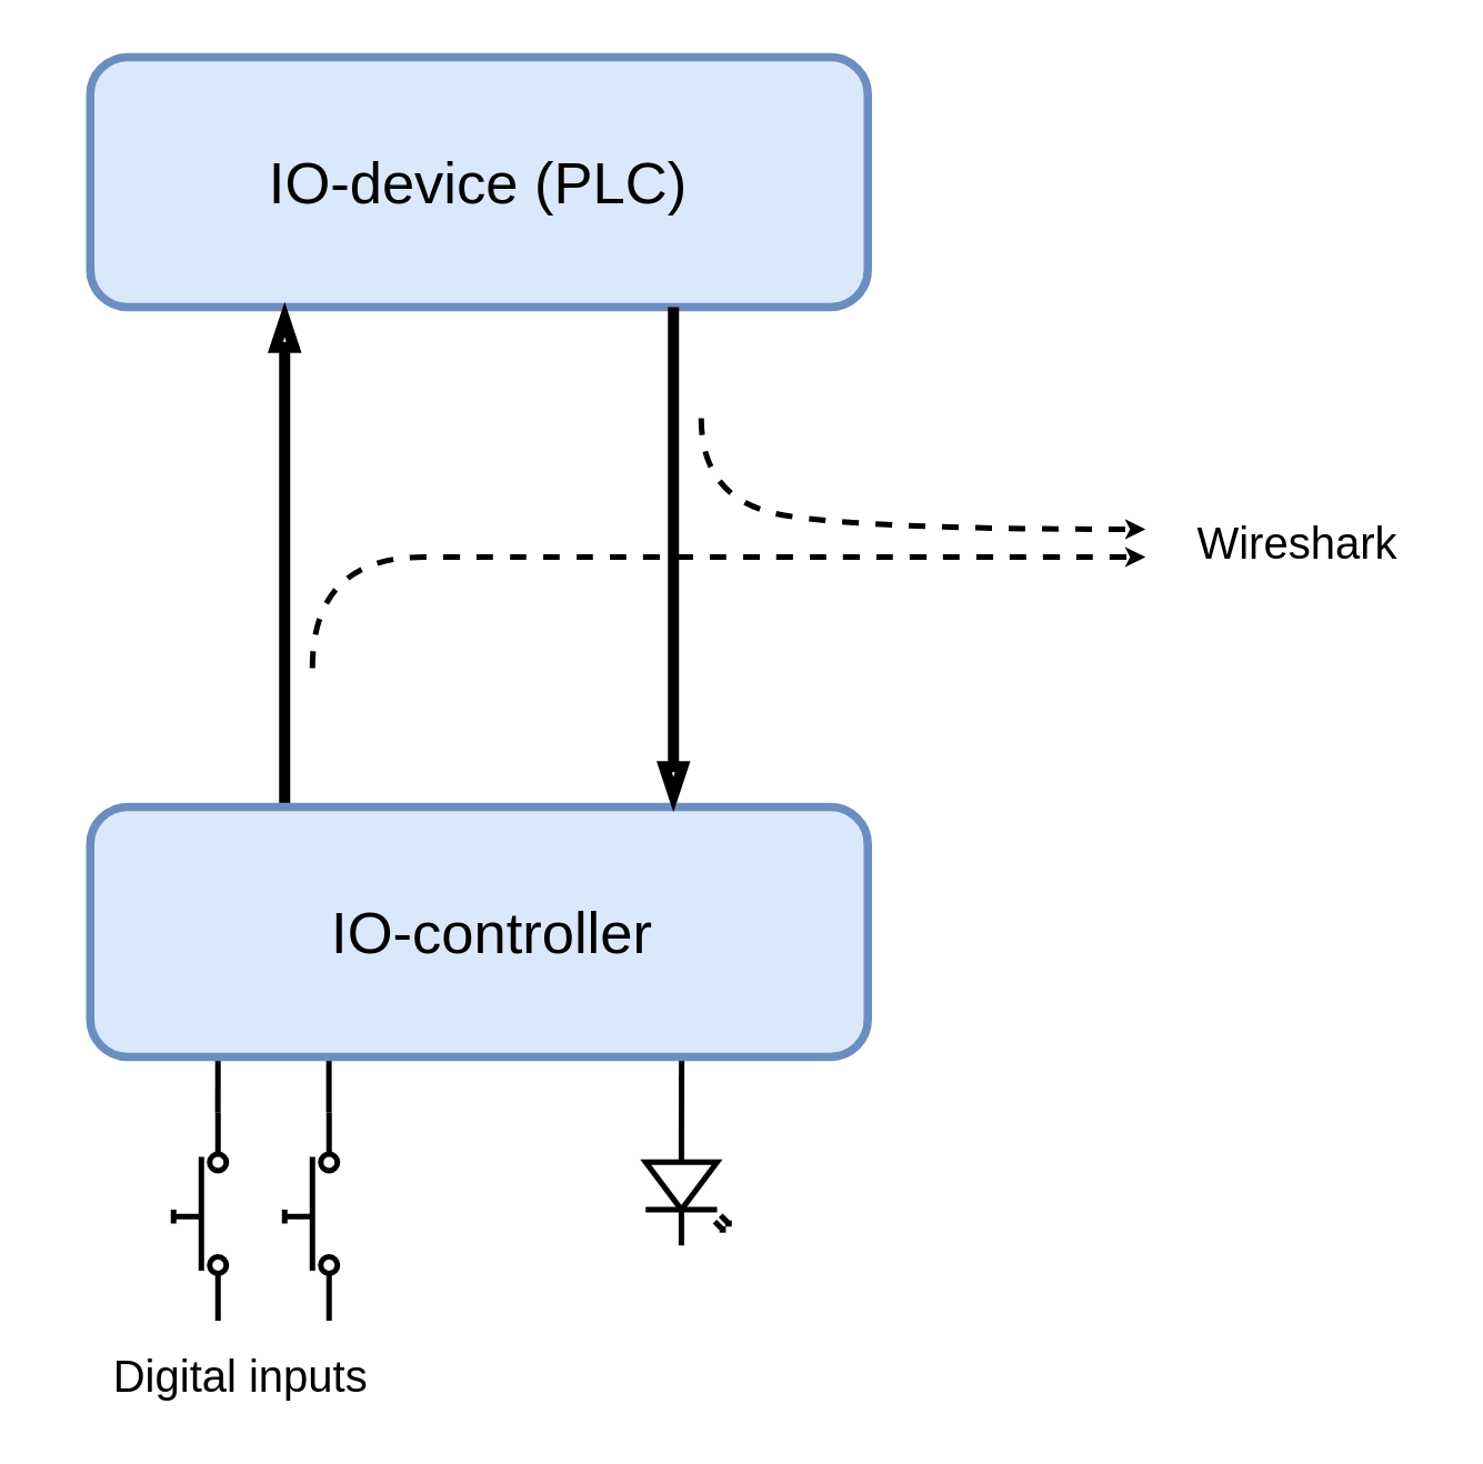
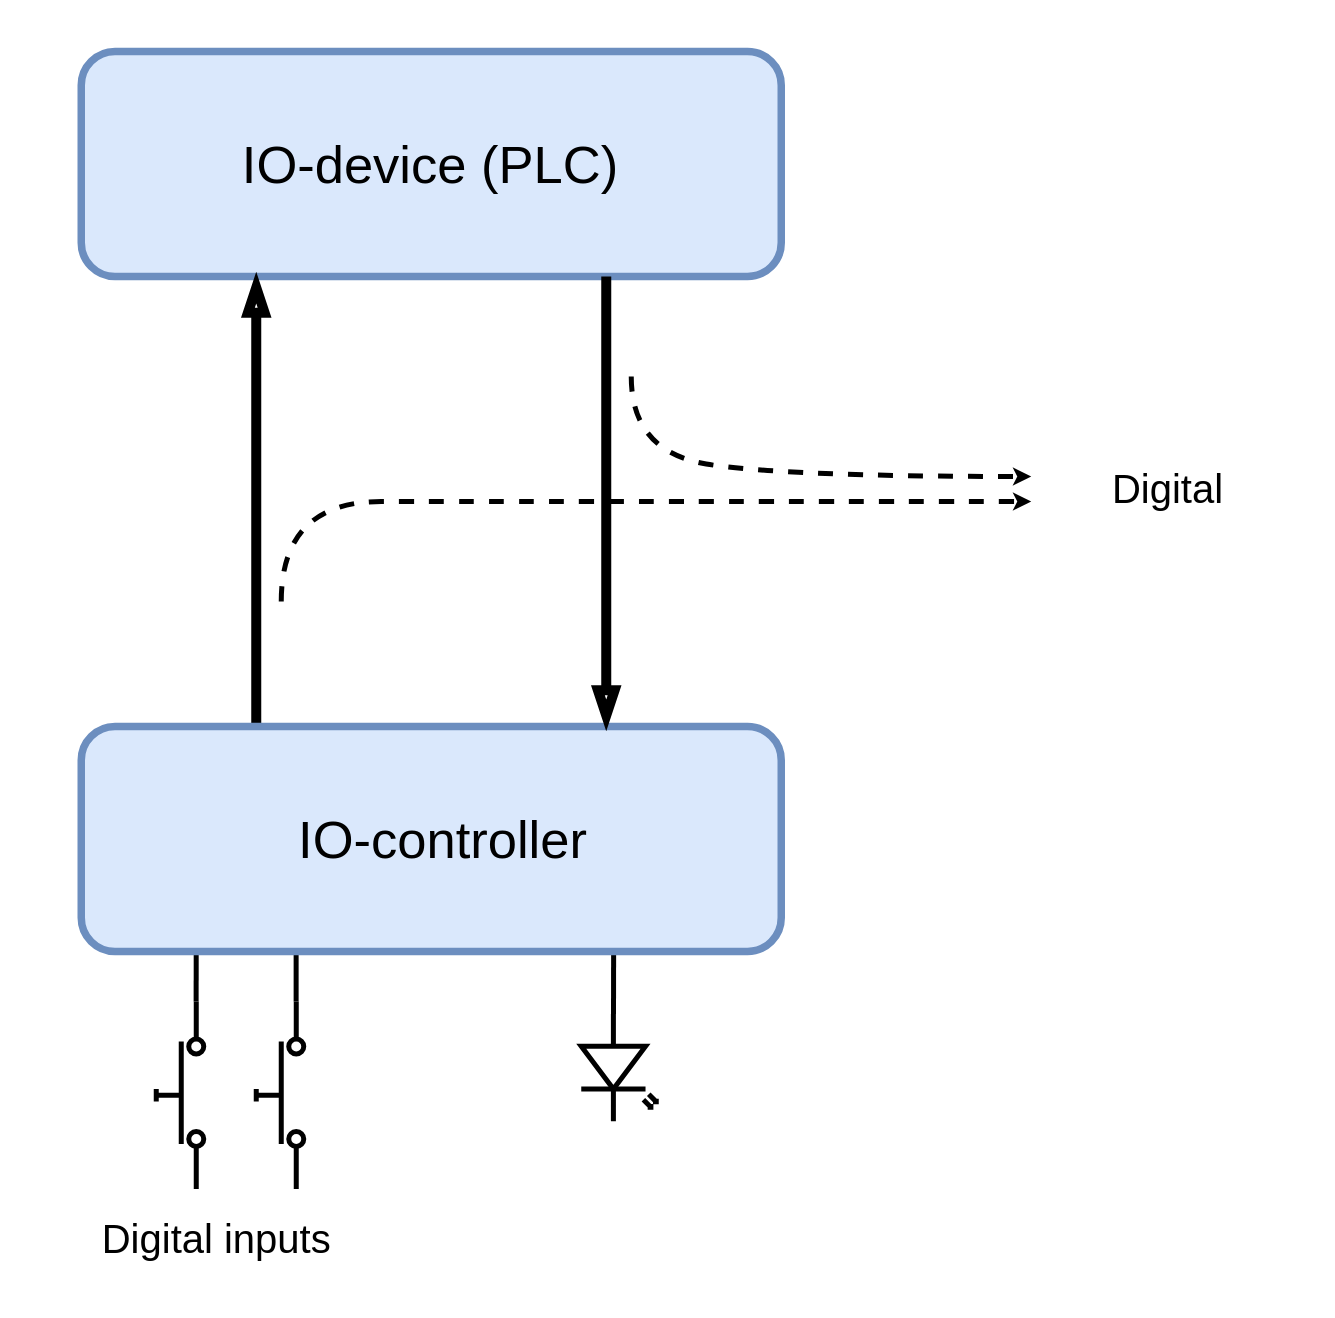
- <mxCell id="17" value="&lt;font face=&quot;Helvetica&quot;&gt;Wireshark&lt;/font&gt;" style="text;html=1;strokeColor=none;fillColor=none;align=center;verticalAlign=middle;whiteSpace=wrap;rounded=0;flipH=0;flipV=1;fontSize=16;fontFamily=Helvetica;fontStyle=0" vertex="1" parent="1"><mxGeometry x="422" y="180" width="90" height="30" as="geometry" /></mxCell>
+ <mxCell id="17" value="&lt;font face=&quot;Helvetica&quot;&gt;Digital&lt;/font&gt;" style="text;html=1;strokeColor=none;fillColor=none;align=center;verticalAlign=middle;whiteSpace=wrap;rounded=0;flipH=0;flipV=1;fontSize=16;fontFamily=Helvetica;fontStyle=0" vertex="1" parent="1"><mxGeometry x="422" y="180" width="90" height="30" as="geometry" /></mxCell>
